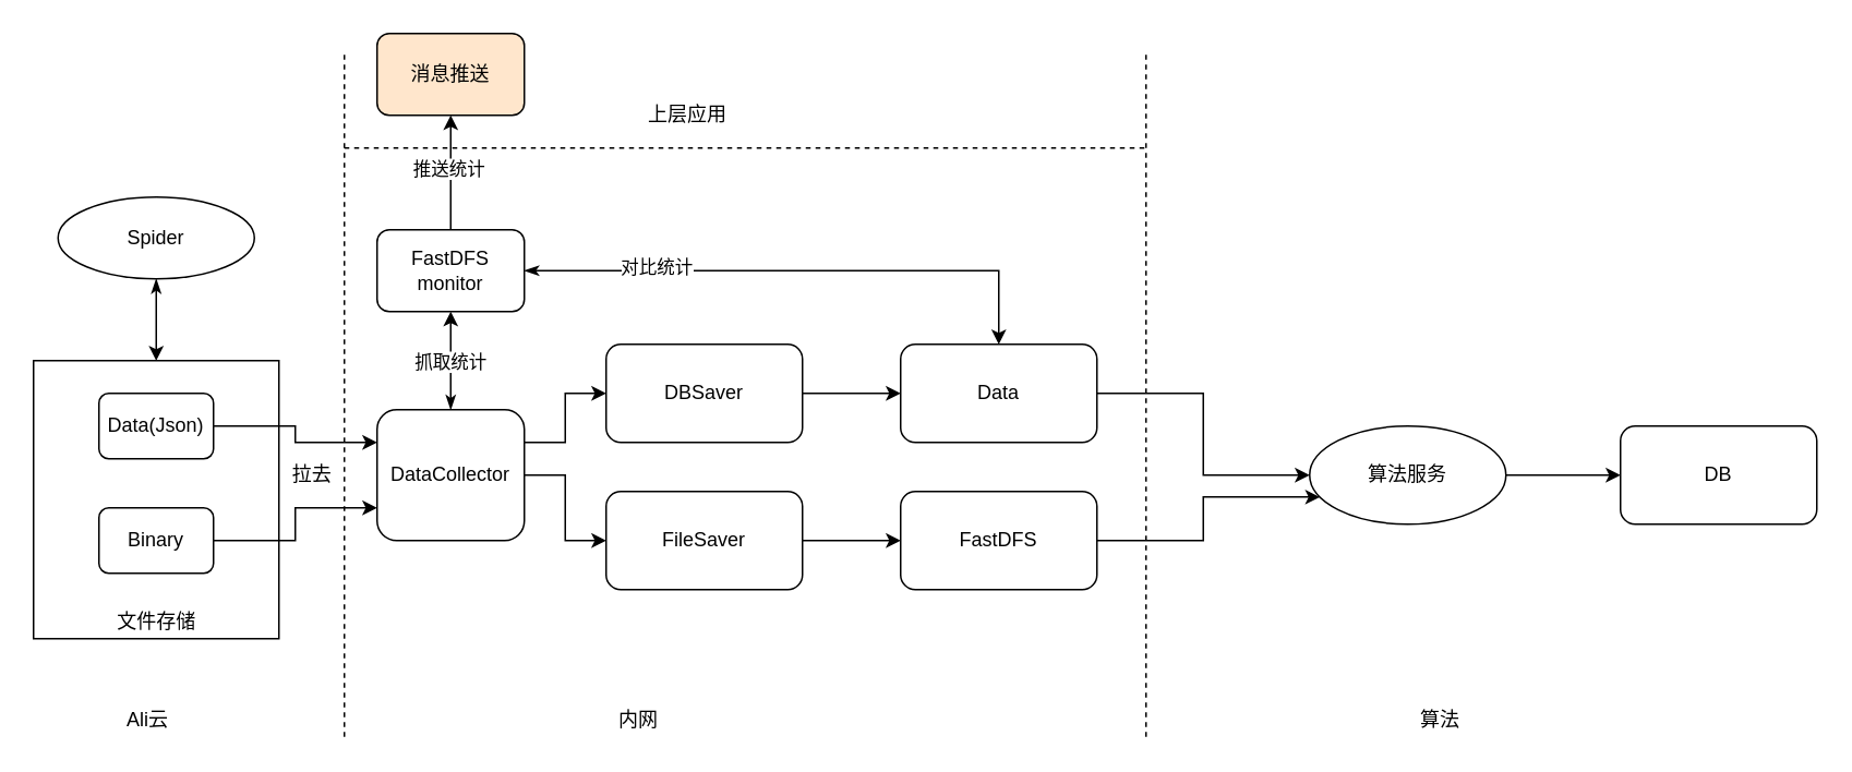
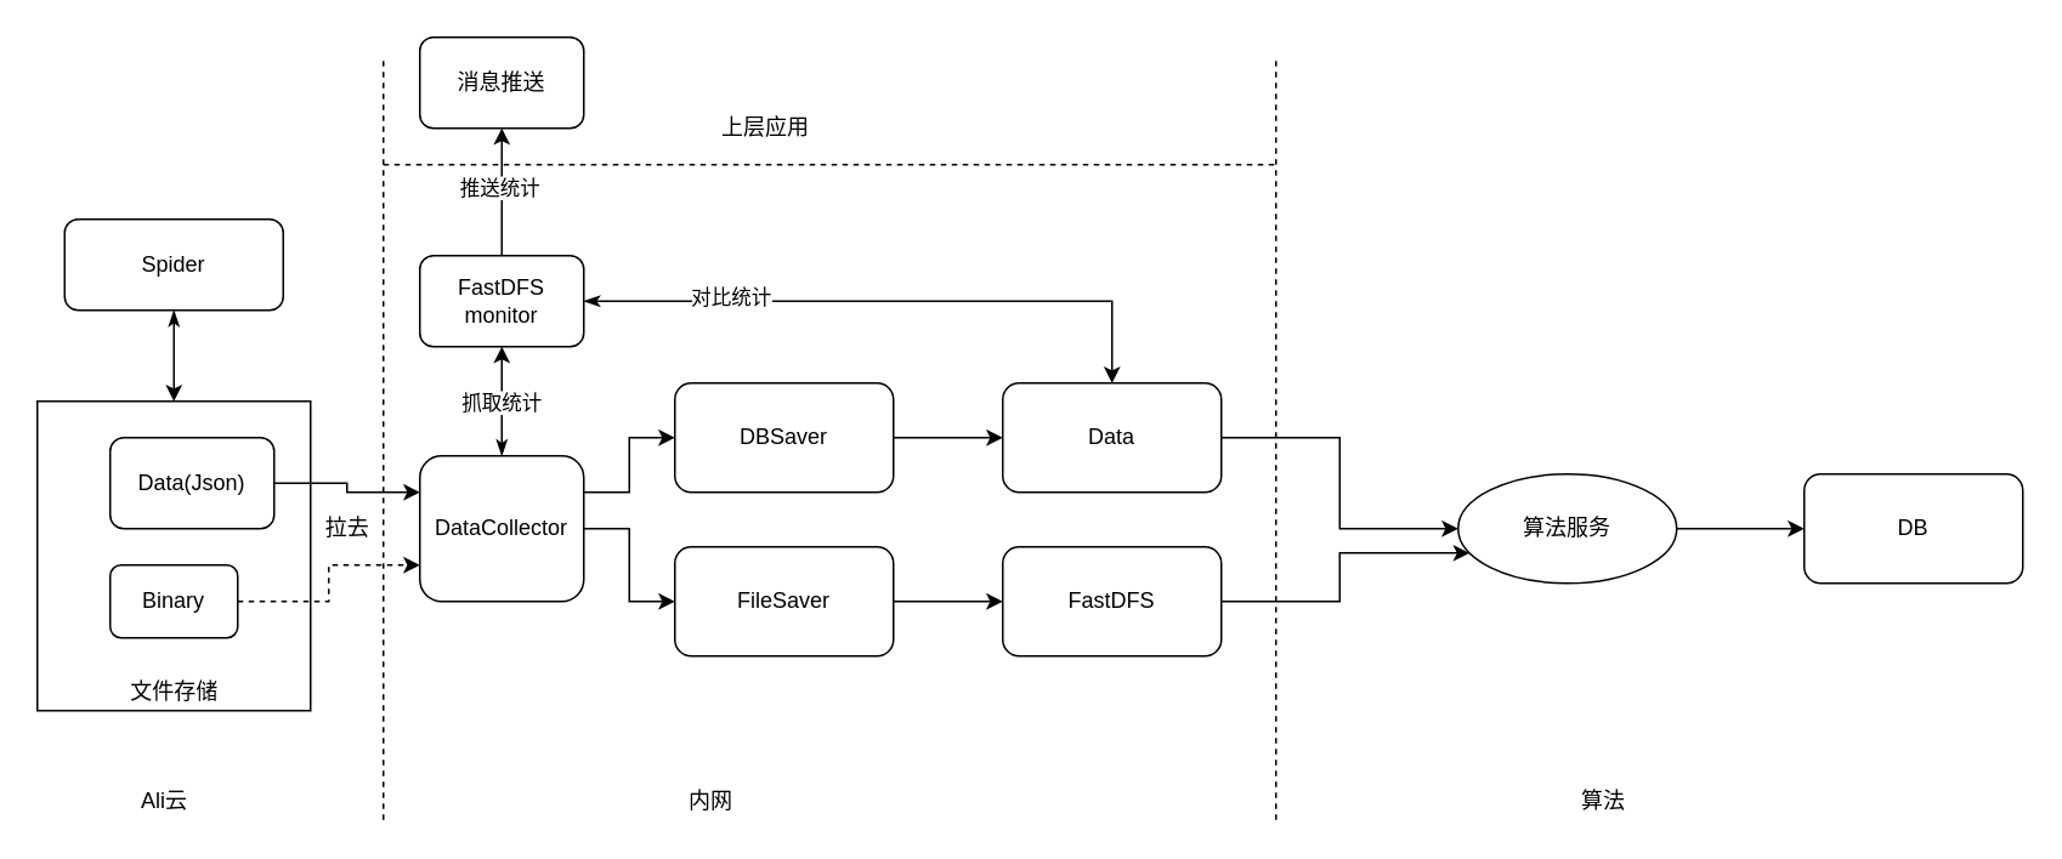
- <mxCell id="31" value="消息推送" style="rounded=1;whiteSpace=wrap;html=1;fillColor=#ffe6cc;" parent="1" vertex="1"><mxGeometry x="230" y="20" width="90" height="50" as="geometry" /></mxCell>
+ <mxCell id="31" value="消息推送" style="rounded=1;whiteSpace=wrap;html=1;" parent="1" vertex="1"><mxGeometry x="230" y="20" width="90" height="50" as="geometry" /></mxCell>
- <mxCell id="4" value="Spider" style="ellipse;whiteSpace=wrap;html=1;" parent="1" vertex="1"><mxGeometry x="35" y="120" width="120" height="50" as="geometry" /></mxCell>
+ <mxCell id="4" value="Spider" style="rounded=1;whiteSpace=wrap;html=1;" parent="1" vertex="1"><mxGeometry x="35" y="120" width="120" height="50" as="geometry" /></mxCell>
- <mxCell id="7" value="Data(Json)" style="rounded=1;whiteSpace=wrap;html=1;" parent="1" vertex="1"><mxGeometry x="60" y="240" width="70" height="40" as="geometry" /></mxCell>
+ <mxCell id="7" value="Data(Json)" style="rounded=1;whiteSpace=wrap;html=1;" parent="1" vertex="1"><mxGeometry x="60" y="240" width="90" height="50" as="geometry" /></mxCell>
- <mxCell id="8" style="edgeStyle=orthogonalEdgeStyle;rounded=0;orthogonalLoop=1;jettySize=auto;html=1;exitX=1;exitY=0.5;exitDx=0;exitDy=0;entryX=0;entryY=0.75;entryDx=0;entryDy=0;" parent="1" source="9" target="18" edge="1"><mxGeometry relative="1" as="geometry" /></mxCell>
+ <mxCell id="8" style="edgeStyle=orthogonalEdgeStyle;rounded=0;orthogonalLoop=1;jettySize=auto;html=1;exitX=1;exitY=0.5;exitDx=0;exitDy=0;entryX=0;entryY=0.75;entryDx=0;entryDy=0;dashed=1;" parent="1" source="9" target="18" edge="1"><mxGeometry relative="1" as="geometry" /></mxCell>
